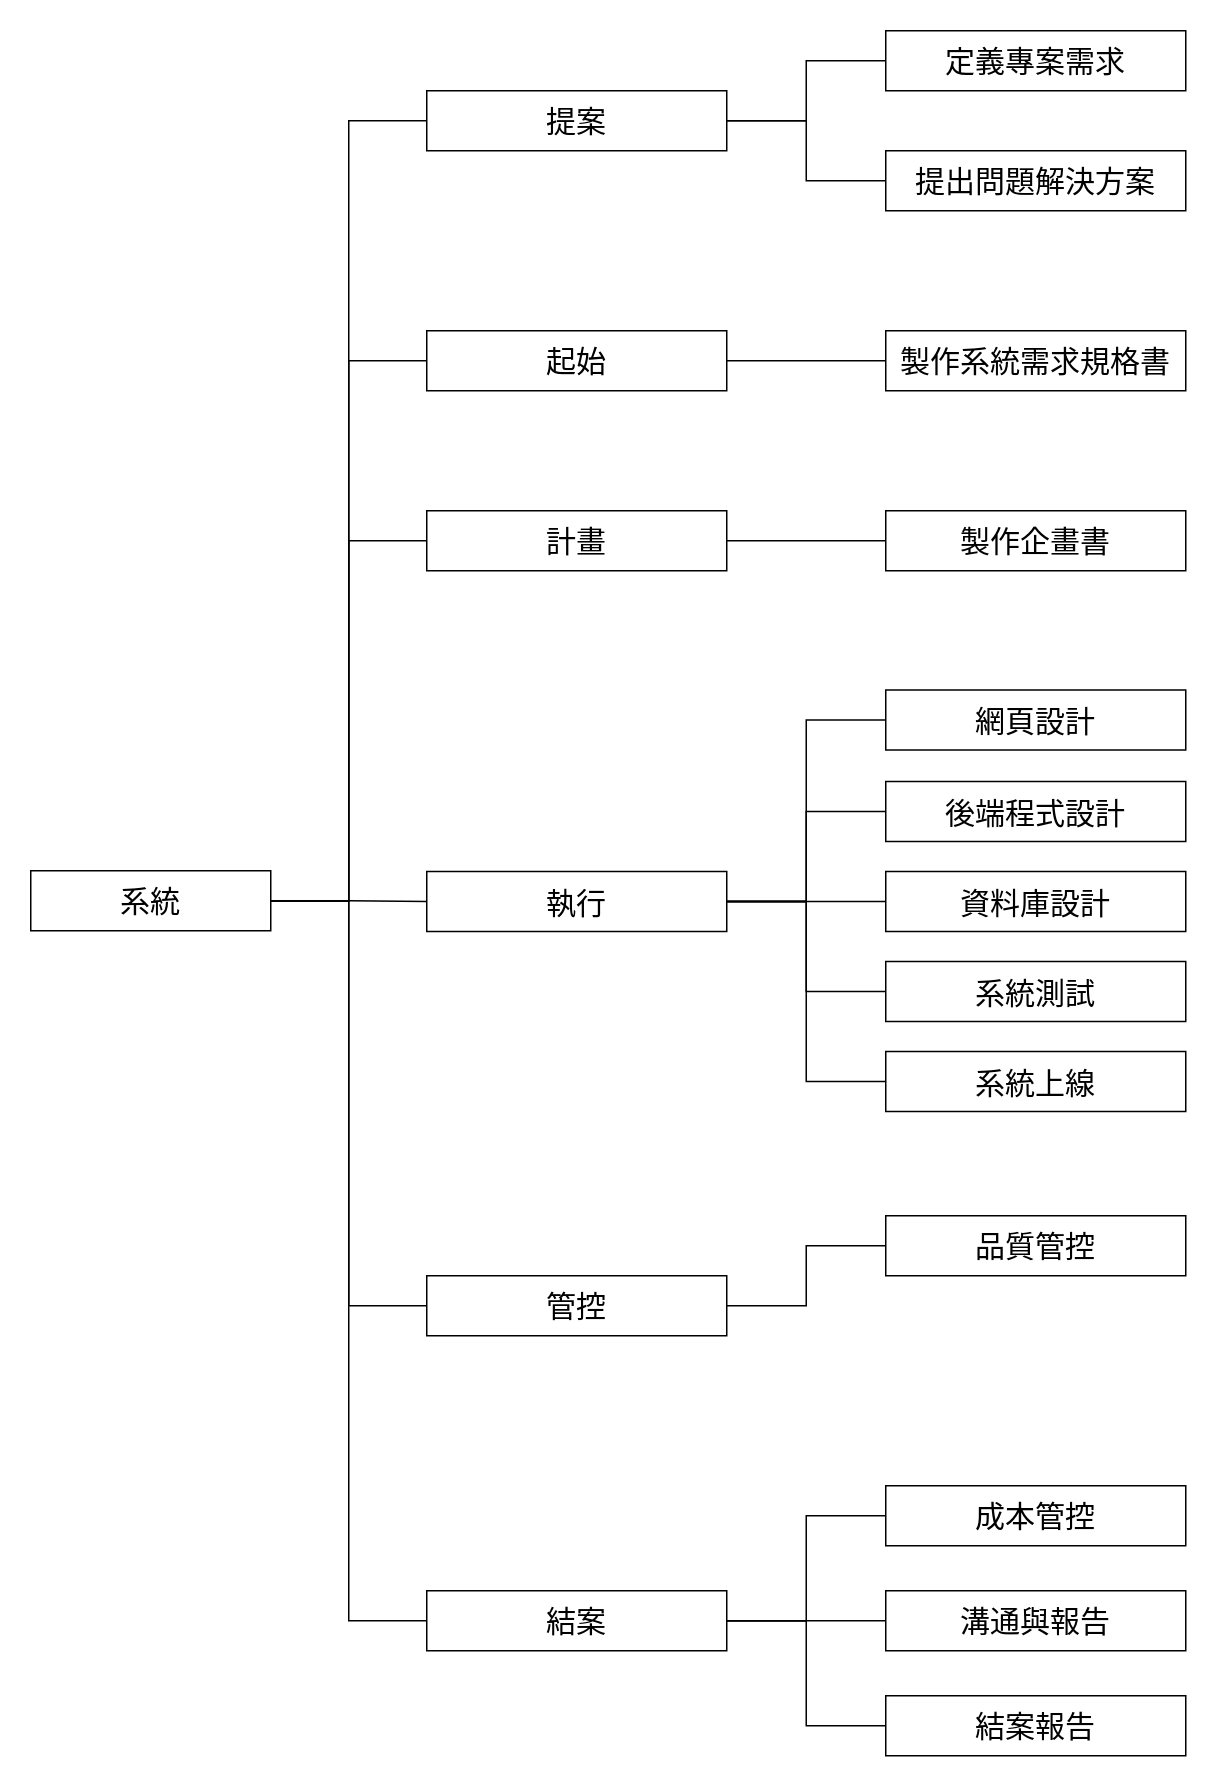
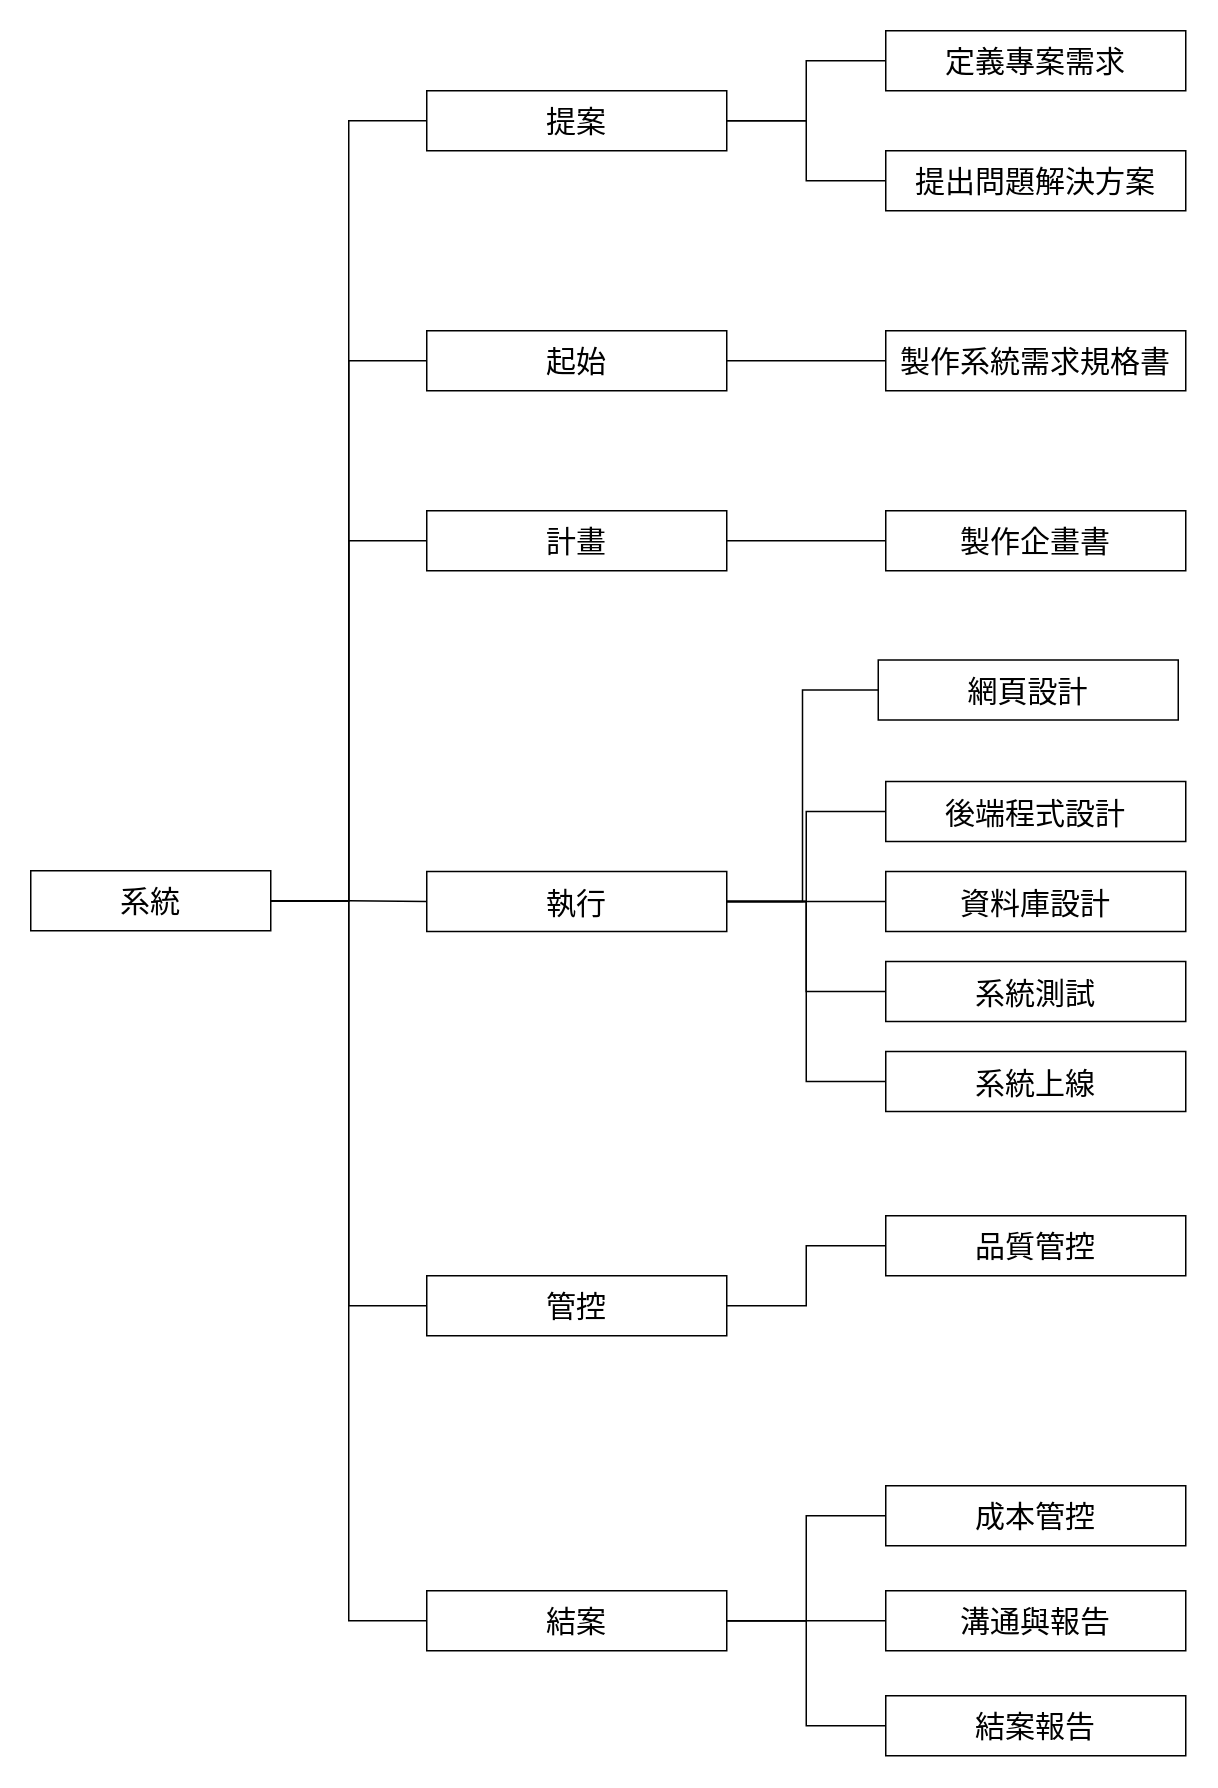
- <mxCell id="32" value="&lt;font style=&quot;font-size: 20px;&quot;&gt;網頁設計&lt;br&gt;&lt;/font&gt;" style="rounded=0;whiteSpace=wrap;html=1;" vertex="1" parent="1"><mxGeometry x="590" y="459.5" width="200" height="40" as="geometry" /></mxCell>
+ <mxCell id="32" value="&lt;font style=&quot;font-size: 20px;&quot;&gt;網頁設計&lt;br&gt;&lt;/font&gt;" style="rounded=0;whiteSpace=wrap;html=1;" vertex="1" parent="1"><mxGeometry x="585" y="439.5" width="200" height="40" as="geometry" /></mxCell>
